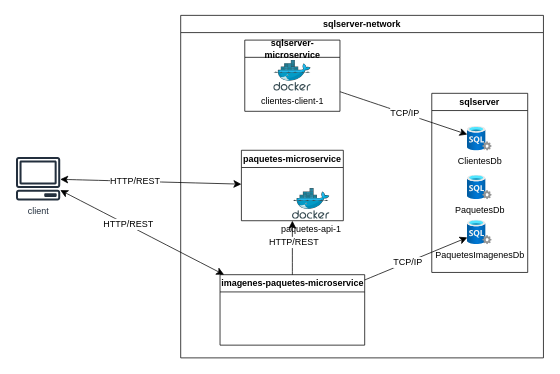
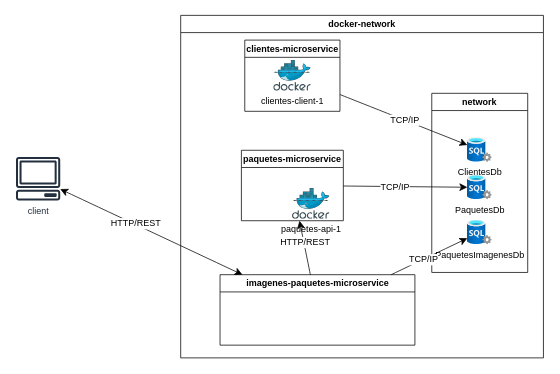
- <mxCell id="2" value="sqlserver-network" style="swimlane;whiteSpace=wrap;html=1;" vertex="1" parent="1"><mxGeometry x="240" y="20" width="484" height="457" as="geometry"><mxRectangle x="200" y="1" width="147" height="26" as="alternateBounds" /></mxGeometry></mxCell>
+ <mxCell id="2" value="docker-network" style="swimlane;whiteSpace=wrap;html=1;" vertex="1" parent="1"><mxGeometry x="240" y="20" width="484" height="457" as="geometry"><mxRectangle x="200" y="1" width="147" height="26" as="alternateBounds" /></mxGeometry></mxCell>
- <mxCell id="8" value="sqlserver-microservice" style="swimlane;whiteSpace=wrap;html=1;" vertex="1" parent="2"><mxGeometry x="85.5" y="33" width="127" height="95" as="geometry"><mxRectangle x="200" y="1" width="147" height="26" as="alternateBounds" /></mxGeometry></mxCell>
+ <mxCell id="8" value="clientes-microservice" style="swimlane;whiteSpace=wrap;html=1;" vertex="1" parent="2"><mxGeometry x="85.5" y="33" width="127" height="95" as="geometry"><mxRectangle x="200" y="1" width="147" height="26" as="alternateBounds" /></mxGeometry></mxCell>
- <mxCell id="10" value="sqlserver" style="swimlane;whiteSpace=wrap;html=1;" vertex="1" parent="2"><mxGeometry x="335" y="104" width="128" height="239" as="geometry"><mxRectangle x="200" y="1" width="147" height="26" as="alternateBounds" /></mxGeometry></mxCell>
+ <mxCell id="10" value="network" style="swimlane;whiteSpace=wrap;html=1;" vertex="1" parent="2"><mxGeometry x="335" y="104" width="128" height="239" as="geometry"><mxRectangle x="200" y="1" width="147" height="26" as="alternateBounds" /></mxGeometry></mxCell>
- <mxCell id="11" value="ClientesDb" style="image;aspect=fixed;html=1;points=[];align=center;fontSize=12;image=img/lib/azure2/databases/SQL_Server.svg;" vertex="1" parent="10"><mxGeometry x="47.5" y="44" width="33" height="33" as="geometry" /></mxCell>
+ <mxCell id="11" value="ClientesDb" style="image;aspect=fixed;html=1;points=[];align=center;fontSize=12;image=img/lib/azure2/databases/SQL_Server.svg;" vertex="1" parent="10"><mxGeometry x="47.5" y="59" width="33" height="33" as="geometry" /></mxCell>
- <mxCell id="21" value="" style="endArrow=classic;startArrow=classic;html=1;rounded=0;fontSize=12;startSize=8;endSize=8;curved=1;" edge="1" parent="1" source="20" target="4"><mxGeometry width="50" height="50" relative="1" as="geometry"><mxPoint x="124" y="405" as="sourcePoint" /><mxPoint x="460" y="293" as="targetPoint" /></mxGeometry></mxCell>
- <mxCell id="22" value="HTTP/REST" style="edgeLabel;html=1;align=center;verticalAlign=middle;resizable=0;points=[];fontSize=12;" vertex="1" connectable="0" parent="21"><mxGeometry x="-0.182" y="1" relative="1" as="geometry"><mxPoint as="offset" /></mxGeometry></mxCell>
+ <mxCell id="16" value="" style="endArrow=classic;html=1;rounded=0;fontSize=12;startSize=8;endSize=8;curved=1;" edge="1" parent="2" source="4" target="12"><mxGeometry width="50" height="50" relative="1" as="geometry"><mxPoint x="209" y="270" as="sourcePoint" /><mxPoint x="309" y="242" as="targetPoint" /></mxGeometry></mxCell>
+ <mxCell id="17" value="TCP/IP" style="edgeLabel;html=1;align=center;verticalAlign=middle;resizable=0;points=[];fontSize=12;" vertex="1" connectable="0" parent="16"><mxGeometry x="-0.163" y="-1" relative="1" as="geometry"><mxPoint as="offset" /></mxGeometry></mxCell>
- <mxCell id="3" value="imagenes-paquetes-microservice" style="swimlane;whiteSpace=wrap;html=1;" vertex="1" parent="2"><mxGeometry x="52.5" y="346" width="193" height="94" as="geometry"><mxRectangle x="200" y="1" width="147" height="26" as="alternateBounds" /></mxGeometry></mxCell>
+ <mxCell id="3" value="imagenes-paquetes-microservice" style="swimlane;whiteSpace=wrap;html=1;" vertex="1" parent="2"><mxGeometry x="52.5" y="346" width="260" height="94" as="geometry"><mxRectangle x="200" y="1" width="147" height="26" as="alternateBounds" /></mxGeometry></mxCell>
